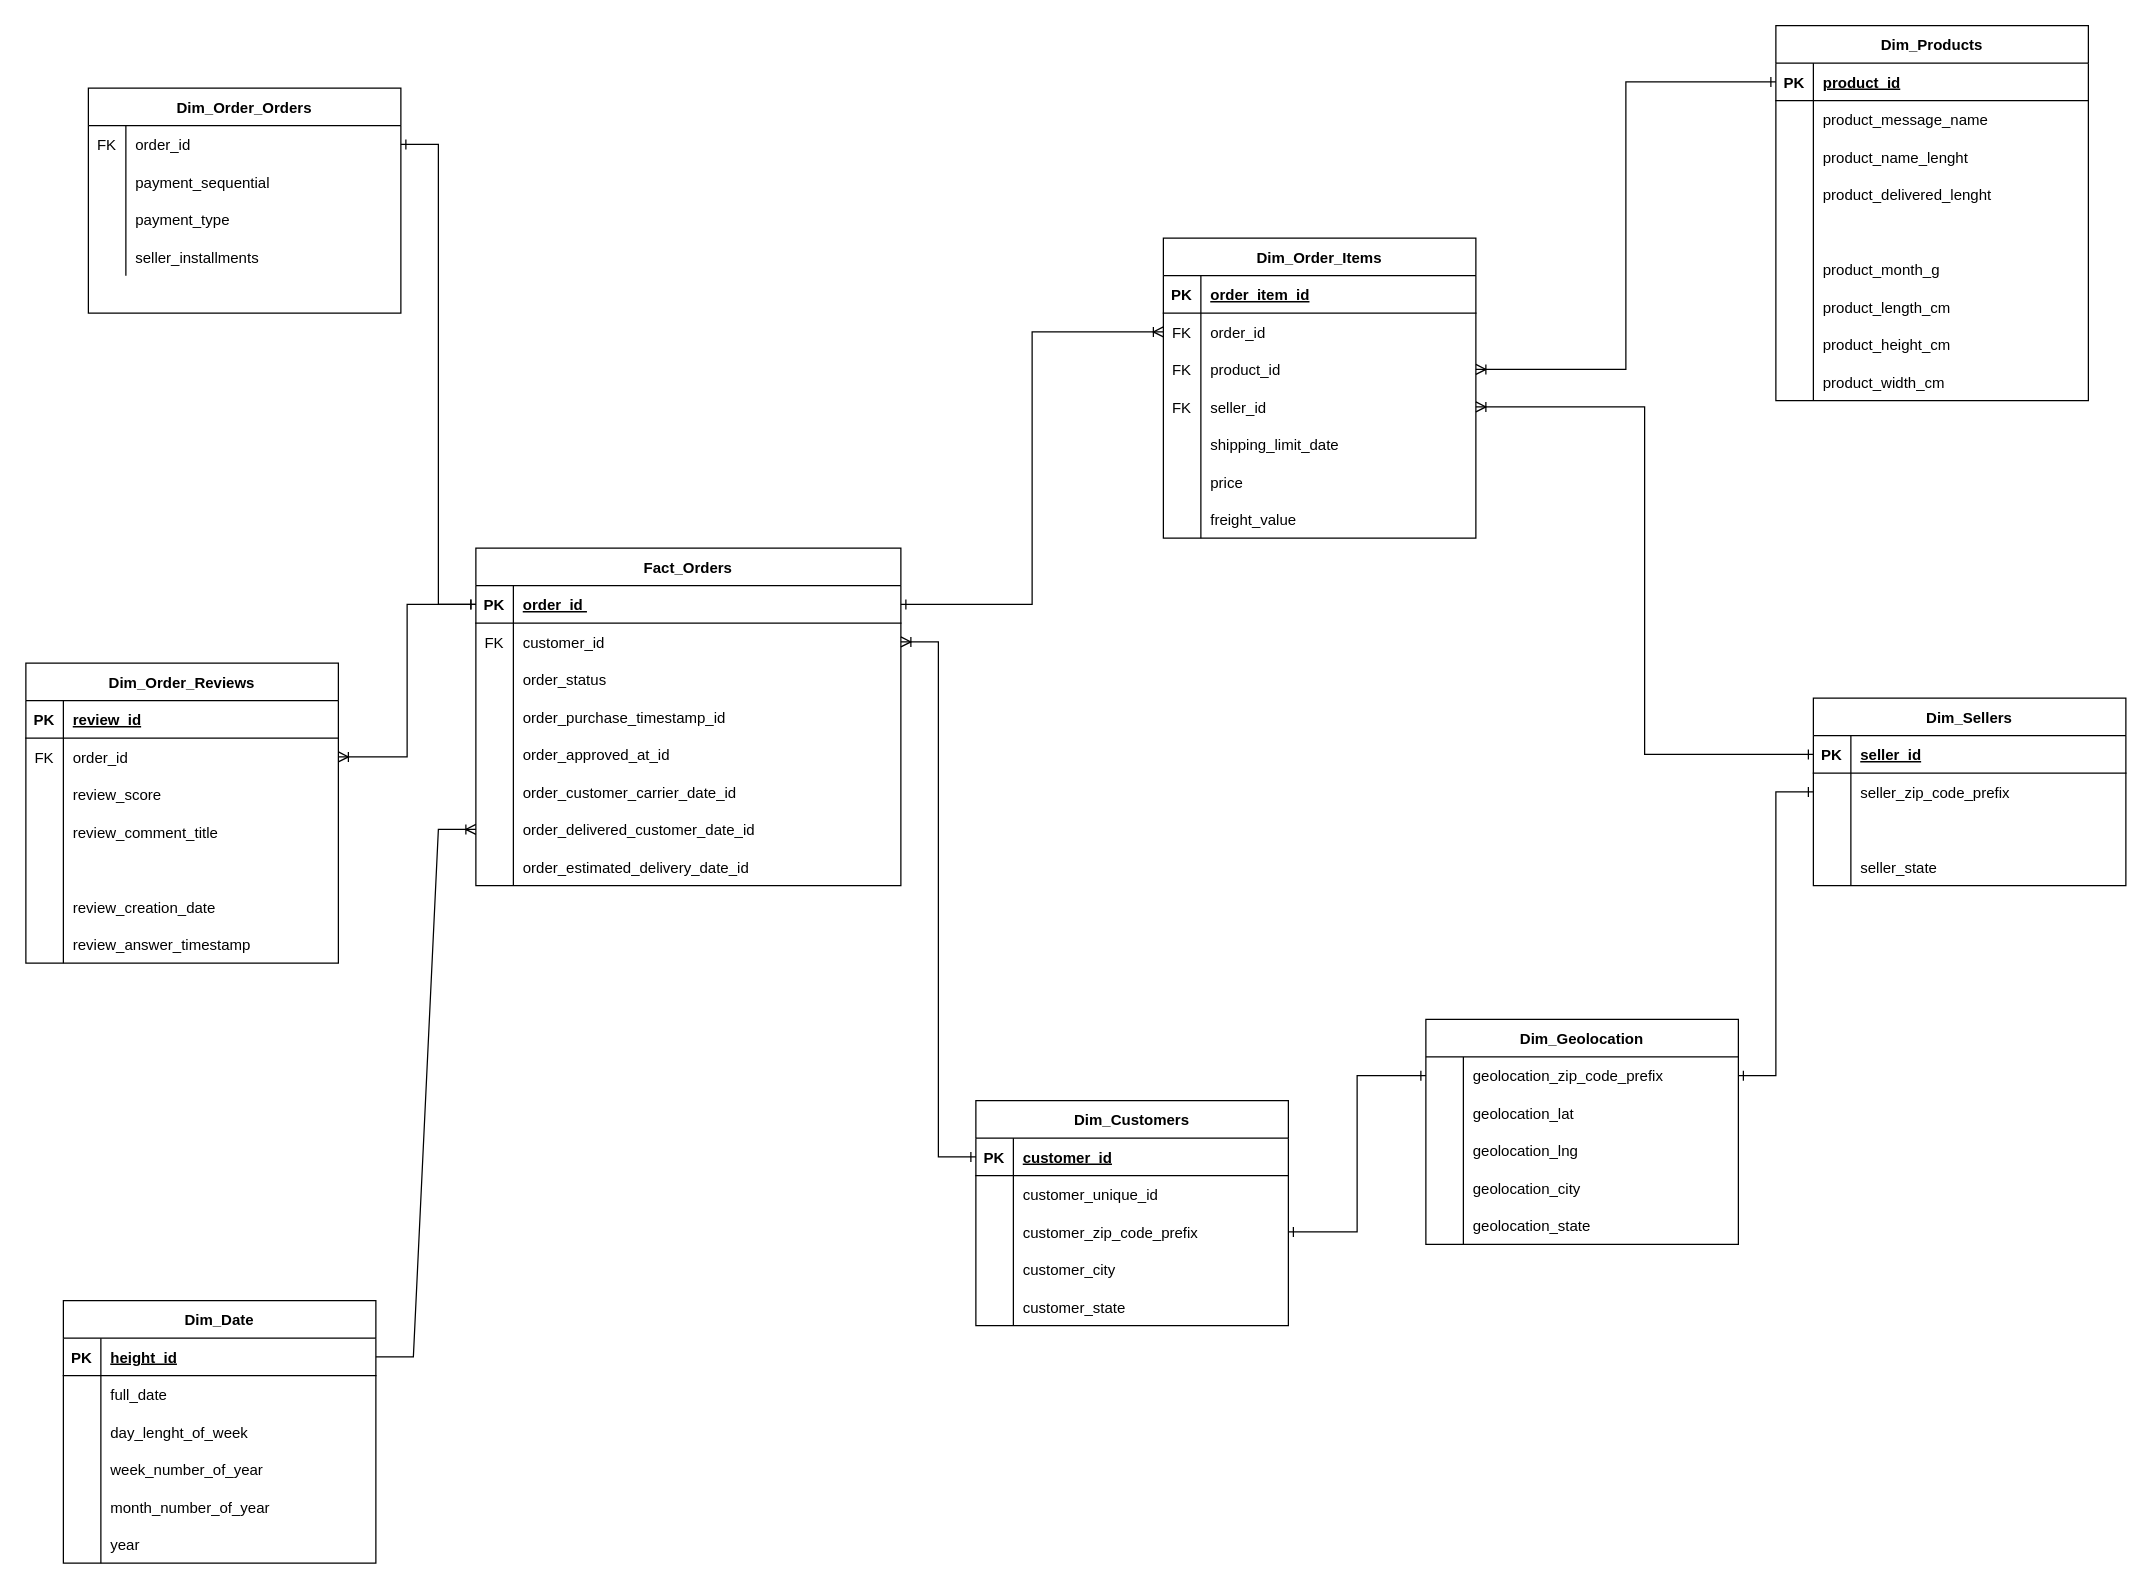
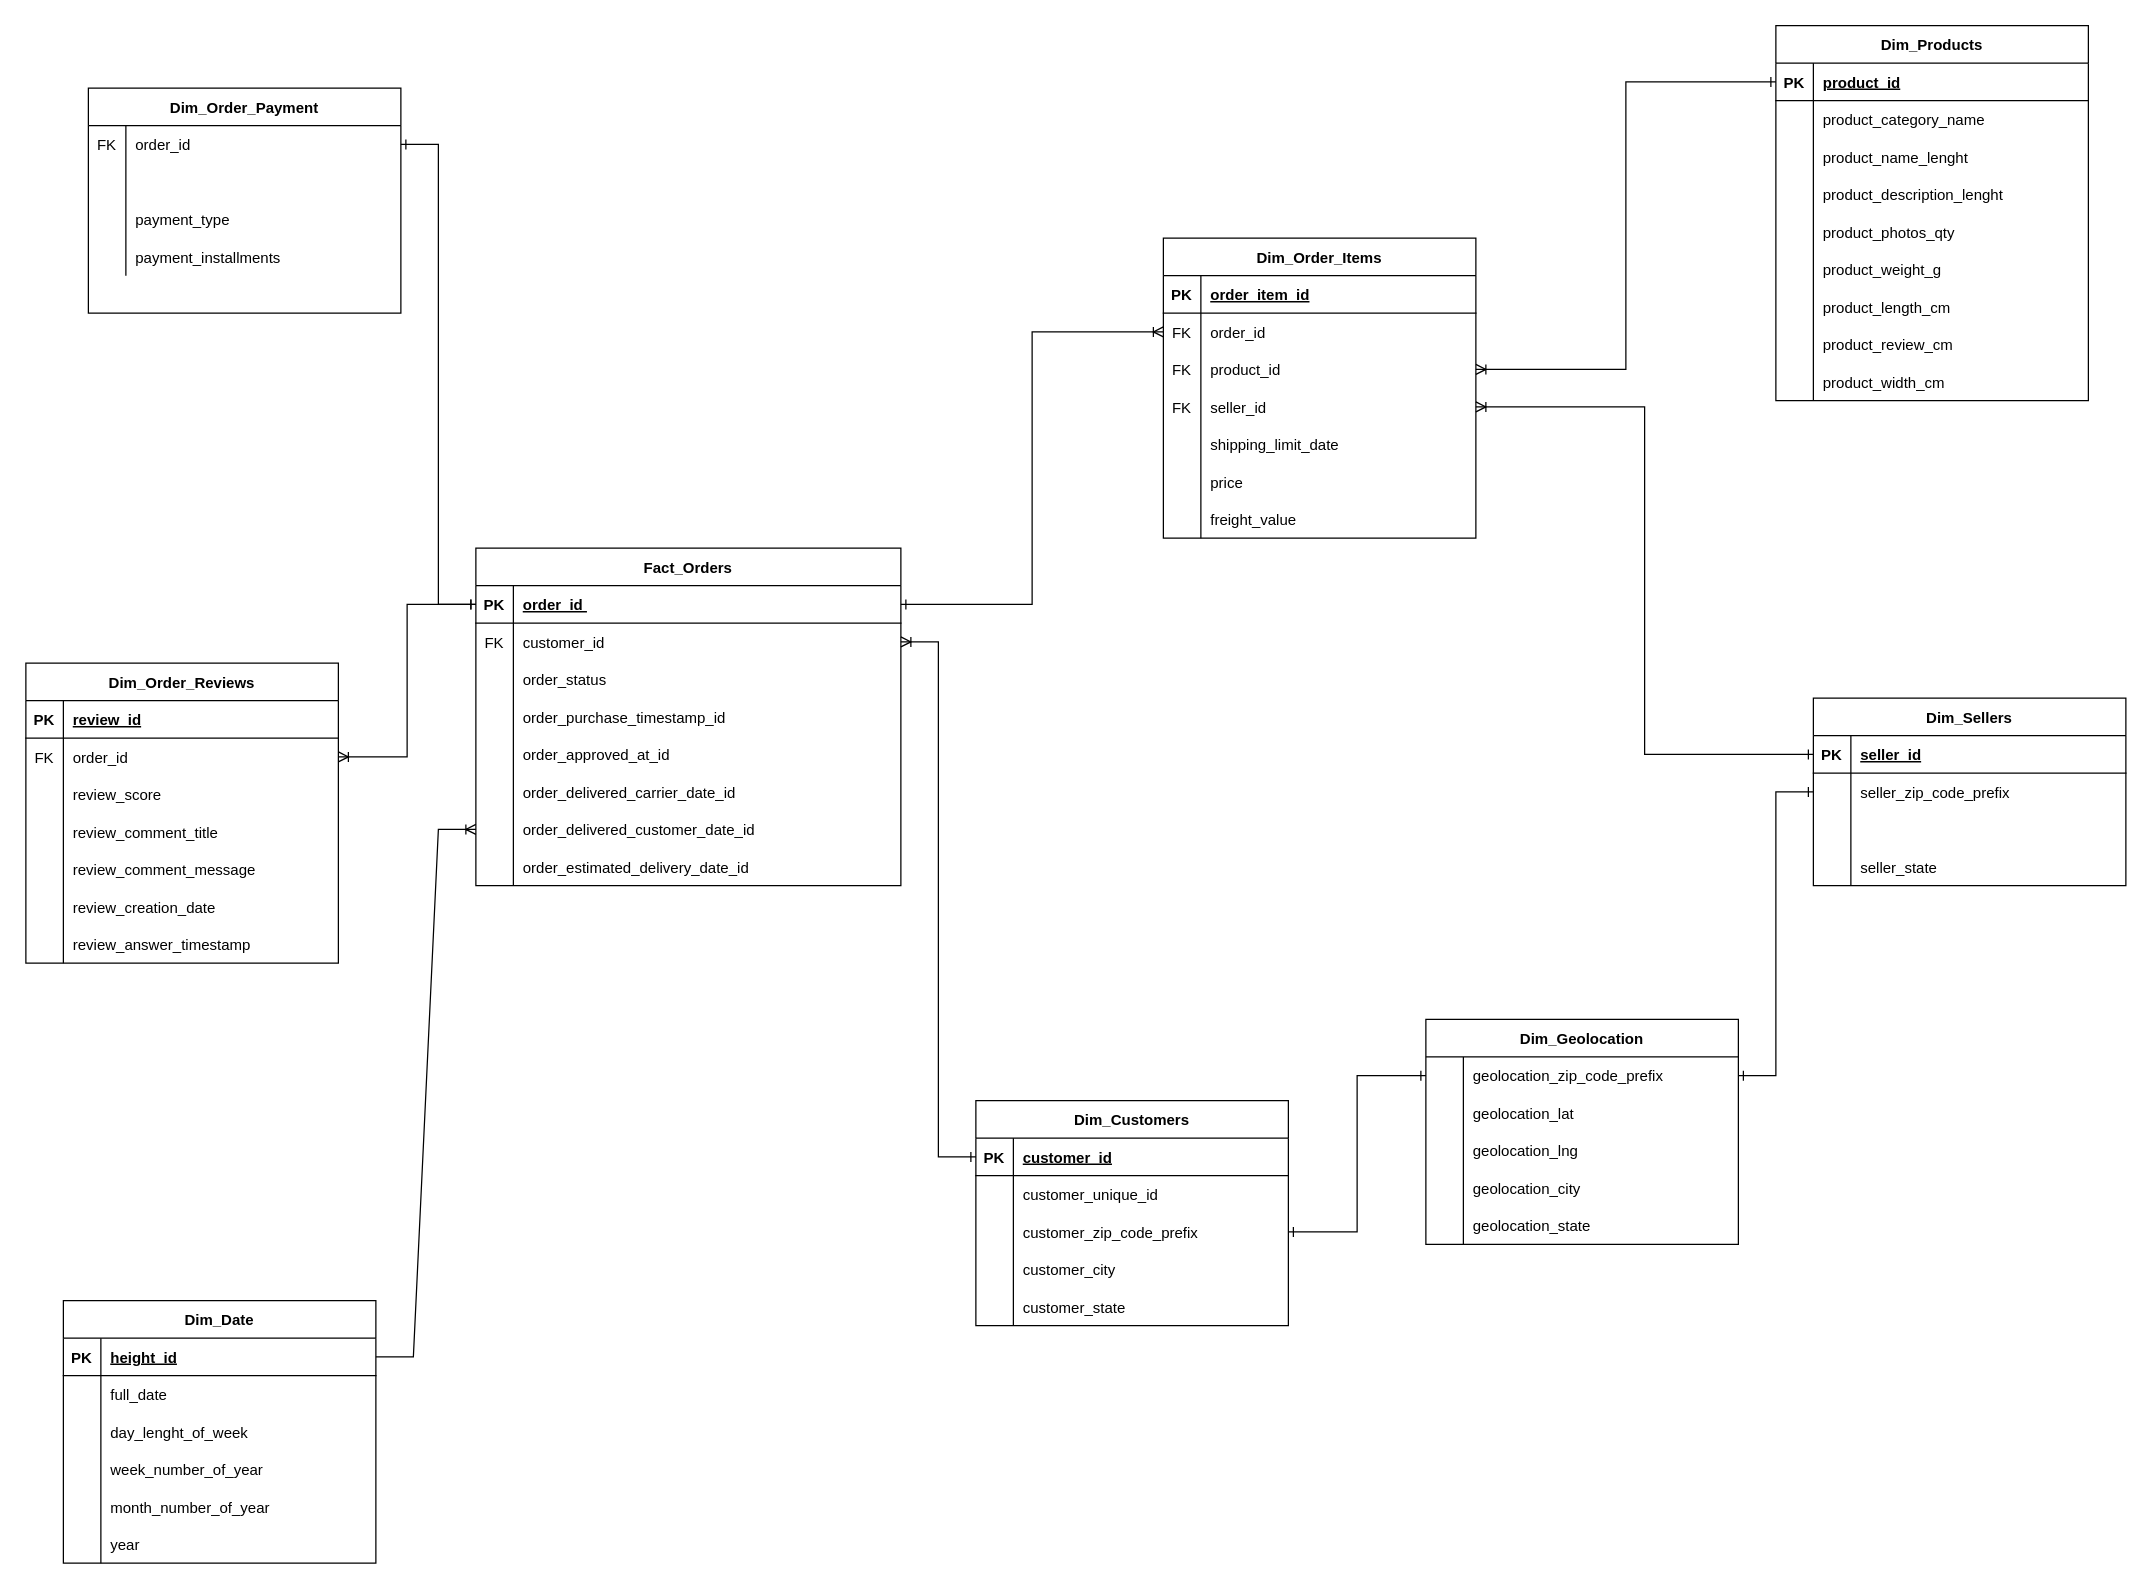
- <mxCell id="49" value="Dim_Order_Orders" style="shape=table;startSize=30;container=1;collapsible=1;childLayout=tableLayout;fixedRows=1;rowLines=0;fontStyle=1;align=center;resizeLast=1;" vertex="1" parent="1"><mxGeometry x="70" y="70" width="250" height="180" as="geometry" /></mxCell>
+ <mxCell id="49" value="Dim_Order_Payment" style="shape=table;startSize=30;container=1;collapsible=1;childLayout=tableLayout;fixedRows=1;rowLines=0;fontStyle=1;align=center;resizeLast=1;" vertex="1" parent="1"><mxGeometry x="70" y="70" width="250" height="180" as="geometry" /></mxCell>
- <mxCell id="108" value="product_message_name" style="shape=partialRectangle;overflow=hidden;connectable=0;fillColor=none;top=0;left=0;bottom=0;right=0;align=left;spacingLeft=6;" vertex="1" parent="106"><mxGeometry x="30" width="220" height="30" as="geometry"><mxRectangle width="220" height="30" as="alternateBounds" /></mxGeometry></mxCell>
+ <mxCell id="108" value="product_category_name" style="shape=partialRectangle;overflow=hidden;connectable=0;fillColor=none;top=0;left=0;bottom=0;right=0;align=left;spacingLeft=6;" vertex="1" parent="106"><mxGeometry x="30" width="220" height="30" as="geometry"><mxRectangle width="220" height="30" as="alternateBounds" /></mxGeometry></mxCell>
- <mxCell id="55" value="payment_sequential" style="shape=partialRectangle;overflow=hidden;connectable=0;fillColor=none;top=0;left=0;bottom=0;right=0;align=left;spacingLeft=6;" vertex="1" parent="53"><mxGeometry x="30" width="220" height="30" as="geometry"><mxRectangle width="220" height="30" as="alternateBounds" /></mxGeometry></mxCell>
- <mxCell id="114" value="product_delivered_lenght" style="shape=partialRectangle;overflow=hidden;connectable=0;fillColor=none;top=0;left=0;bottom=0;right=0;align=left;spacingLeft=6;" vertex="1" parent="112"><mxGeometry x="30" width="220" height="30" as="geometry"><mxRectangle width="220" height="30" as="alternateBounds" /></mxGeometry></mxCell>
+ <mxCell id="114" value="product_description_lenght" style="shape=partialRectangle;overflow=hidden;connectable=0;fillColor=none;top=0;left=0;bottom=0;right=0;align=left;spacingLeft=6;" vertex="1" parent="112"><mxGeometry x="30" width="220" height="30" as="geometry"><mxRectangle width="220" height="30" as="alternateBounds" /></mxGeometry></mxCell>
+ <mxCell id="117" value="product_photos_qty" style="shape=partialRectangle;overflow=hidden;connectable=0;fillColor=none;top=0;left=0;bottom=0;right=0;align=left;spacingLeft=6;" vertex="1" parent="115"><mxGeometry x="30" width="220" height="30" as="geometry"><mxRectangle width="220" height="30" as="alternateBounds" /></mxGeometry></mxCell>
- <mxCell id="61" value="seller_installments" style="shape=partialRectangle;overflow=hidden;connectable=0;fillColor=none;top=0;left=0;bottom=0;right=0;align=left;spacingLeft=6;" vertex="1" parent="59"><mxGeometry x="30" width="220" height="30" as="geometry"><mxRectangle width="220" height="30" as="alternateBounds" /></mxGeometry></mxCell>
+ <mxCell id="61" value="payment_installments" style="shape=partialRectangle;overflow=hidden;connectable=0;fillColor=none;top=0;left=0;bottom=0;right=0;align=left;spacingLeft=6;" vertex="1" parent="59"><mxGeometry x="30" width="220" height="30" as="geometry"><mxRectangle width="220" height="30" as="alternateBounds" /></mxGeometry></mxCell>
- <mxCell id="120" value="product_month_g" style="shape=partialRectangle;overflow=hidden;connectable=0;fillColor=none;top=0;left=0;bottom=0;right=0;align=left;spacingLeft=6;" vertex="1" parent="118"><mxGeometry x="30" width="220" height="30" as="geometry"><mxRectangle width="220" height="30" as="alternateBounds" /></mxGeometry></mxCell>
+ <mxCell id="120" value="product_weight_g" style="shape=partialRectangle;overflow=hidden;connectable=0;fillColor=none;top=0;left=0;bottom=0;right=0;align=left;spacingLeft=6;" vertex="1" parent="118"><mxGeometry x="30" width="220" height="30" as="geometry"><mxRectangle width="220" height="30" as="alternateBounds" /></mxGeometry></mxCell>
- <mxCell id="126" value="product_height_cm" style="shape=partialRectangle;overflow=hidden;connectable=0;fillColor=none;top=0;left=0;bottom=0;right=0;align=left;spacingLeft=6;" vertex="1" parent="124"><mxGeometry x="30" width="220" height="30" as="geometry"><mxRectangle width="220" height="30" as="alternateBounds" /></mxGeometry></mxCell>
+ <mxCell id="126" value="product_review_cm" style="shape=partialRectangle;overflow=hidden;connectable=0;fillColor=none;top=0;left=0;bottom=0;right=0;align=left;spacingLeft=6;" vertex="1" parent="124"><mxGeometry x="30" width="220" height="30" as="geometry"><mxRectangle width="220" height="30" as="alternateBounds" /></mxGeometry></mxCell>
- <mxCell id="20" value="order_customer_carrier_date_id" style="shape=partialRectangle;overflow=hidden;connectable=0;fillColor=none;top=0;left=0;bottom=0;right=0;align=left;spacingLeft=6;" vertex="1" parent="18"><mxGeometry x="30" width="310" height="30" as="geometry"><mxRectangle width="310" height="30" as="alternateBounds" /></mxGeometry></mxCell>
+ <mxCell id="20" value="order_delivered_carrier_date_id" style="shape=partialRectangle;overflow=hidden;connectable=0;fillColor=none;top=0;left=0;bottom=0;right=0;align=left;spacingLeft=6;" vertex="1" parent="18"><mxGeometry x="30" width="310" height="30" as="geometry"><mxRectangle width="310" height="30" as="alternateBounds" /></mxGeometry></mxCell>
+ <mxCell id="42" value="review_comment_message" style="shape=partialRectangle;overflow=hidden;connectable=0;fillColor=none;top=0;left=0;bottom=0;right=0;align=left;spacingLeft=6;" vertex="1" parent="40"><mxGeometry x="30" width="220" height="30" as="geometry"><mxRectangle width="220" height="30" as="alternateBounds" /></mxGeometry></mxCell>
